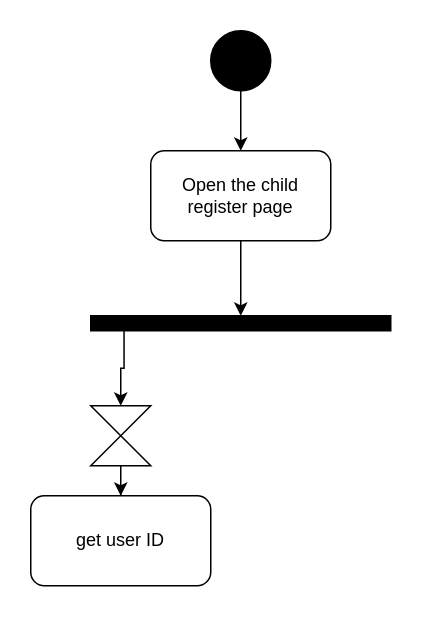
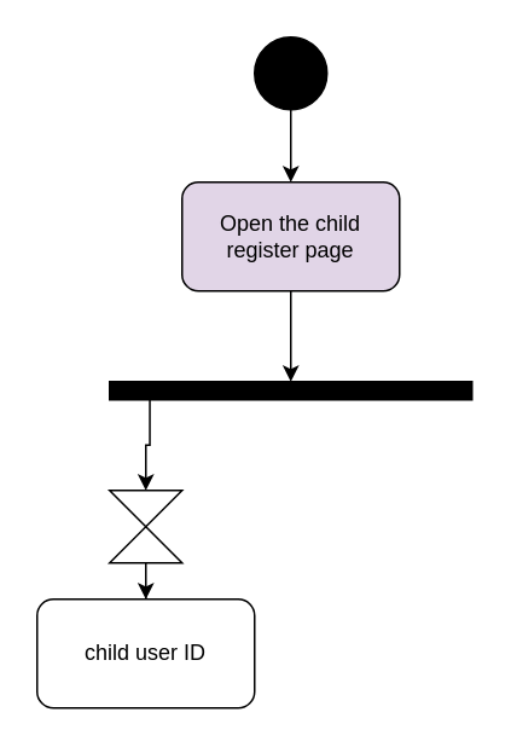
- <mxCell id="5" value="Open the child register page" style="rounded=1;whiteSpace=wrap;html=1;" vertex="1" parent="1"><mxGeometry x="100" y="100" width="120" height="60" as="geometry" /></mxCell>
+ <mxCell id="5" value="Open the child register page" style="rounded=1;whiteSpace=wrap;html=1;fillColor=#e1d5e7;" vertex="1" parent="1"><mxGeometry x="100" y="100" width="120" height="60" as="geometry" /></mxCell>
- <mxCell id="10" value="get user ID" style="rounded=1;whiteSpace=wrap;html=1;" vertex="1" parent="1"><mxGeometry x="20" y="330" width="120" height="60" as="geometry" /></mxCell>
+ <mxCell id="10" value="child user ID" style="rounded=1;whiteSpace=wrap;html=1;" vertex="1" parent="1"><mxGeometry x="20" y="330" width="120" height="60" as="geometry" /></mxCell>
